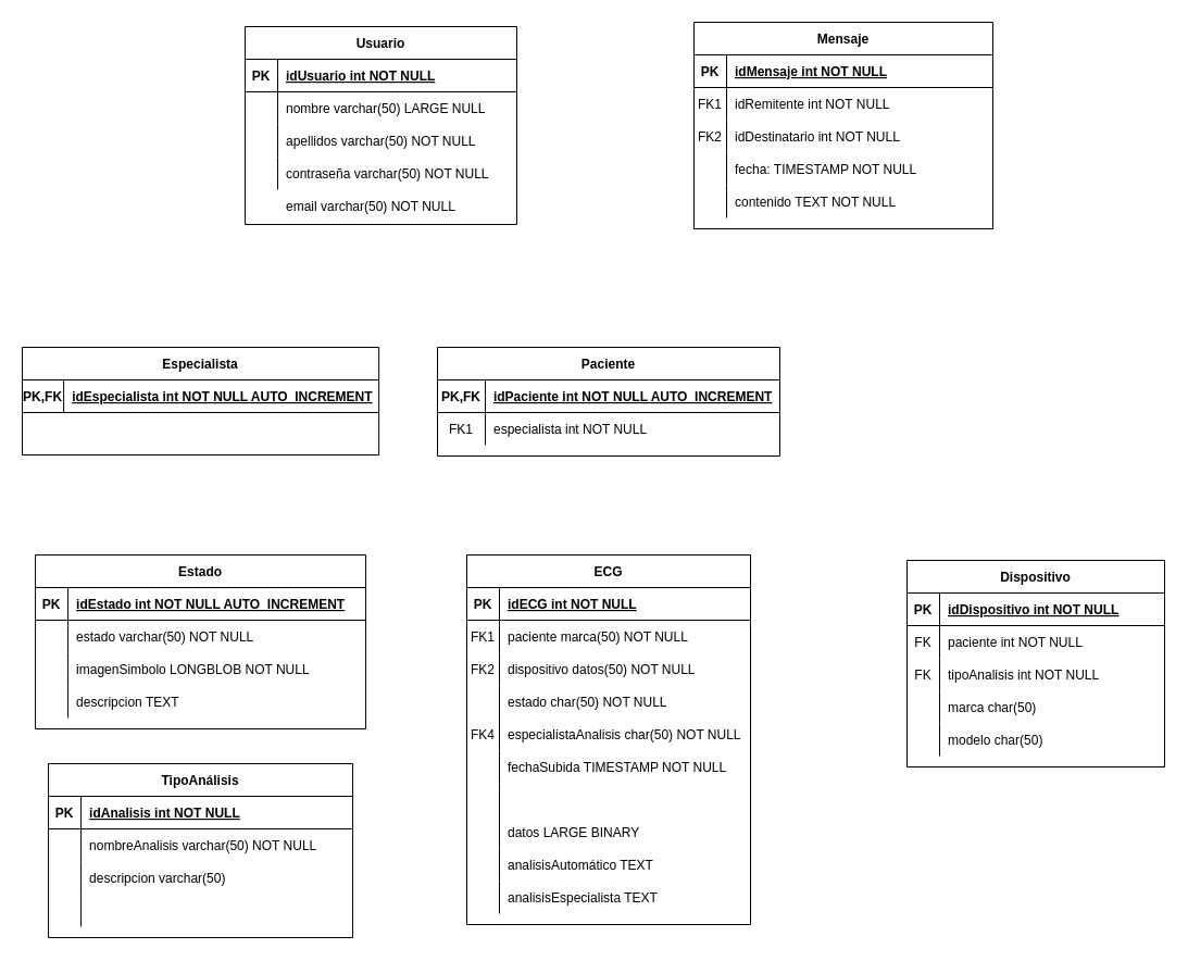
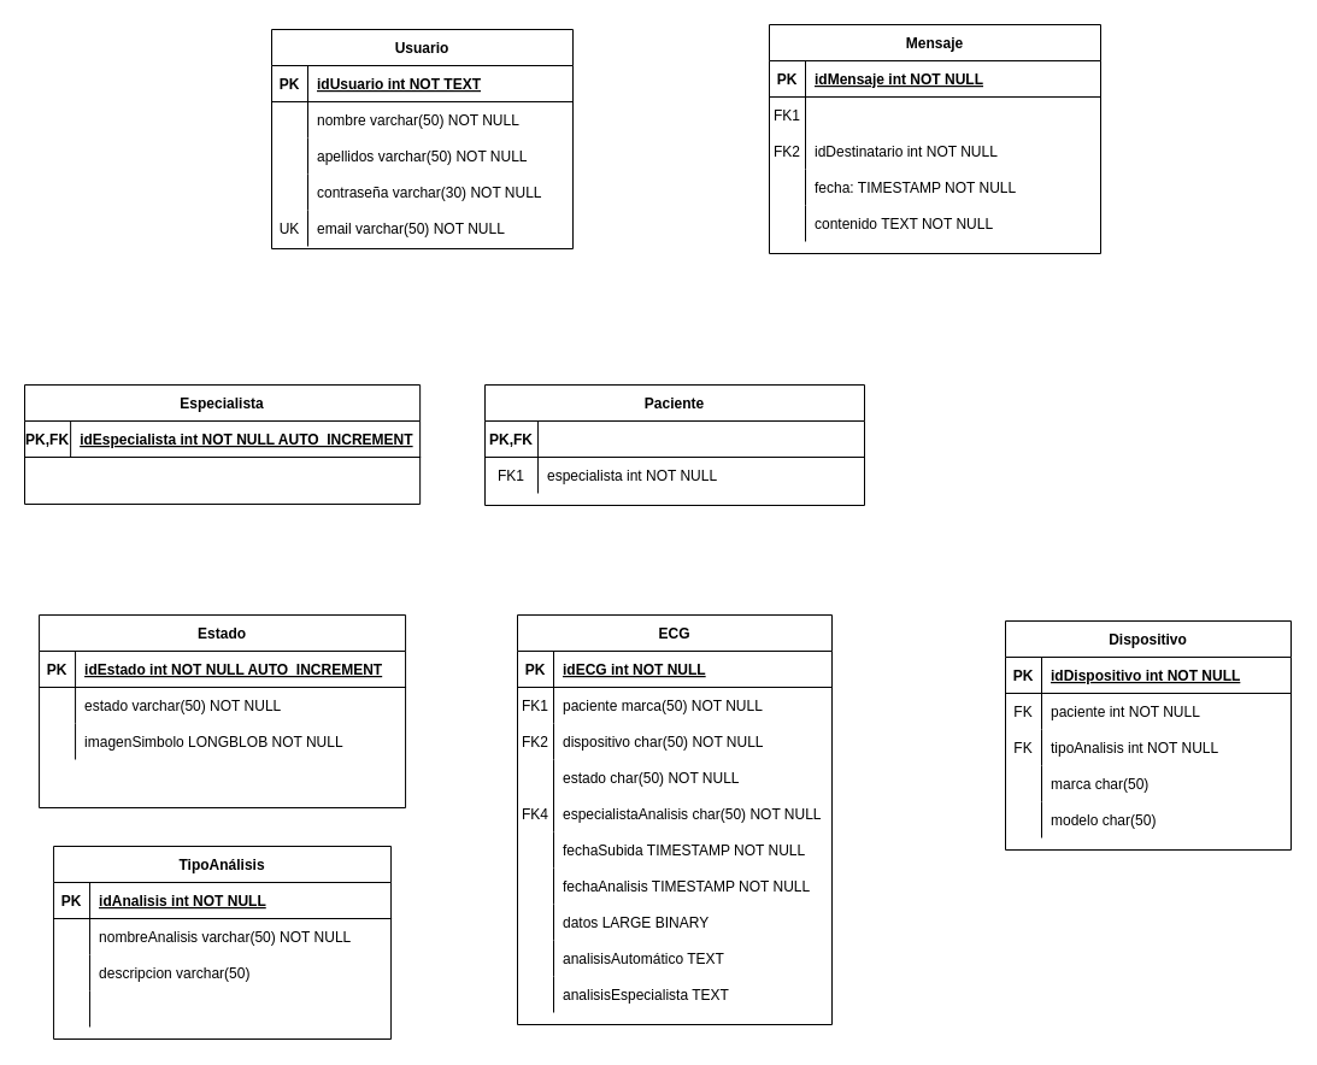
- <mxCell id="100" value="idUsuario int NOT NULL" style="shape=partialRectangle;overflow=hidden;connectable=0;fillColor=none;top=0;left=0;bottom=0;right=0;align=left;spacingLeft=6;fontStyle=5;" parent="98" vertex="1"><mxGeometry x="30" width="220" height="30" as="geometry" /></mxCell>
+ <mxCell id="100" value="idUsuario int NOT TEXT" style="shape=partialRectangle;overflow=hidden;connectable=0;fillColor=none;top=0;left=0;bottom=0;right=0;align=left;spacingLeft=6;fontStyle=5;" parent="98" vertex="1"><mxGeometry x="30" width="220" height="30" as="geometry" /></mxCell>
- <mxCell id="61" value="idRemitente int NOT NULL" style="shape=partialRectangle;connectable=0;fillColor=none;top=0;left=0;bottom=0;right=0;align=left;spacingLeft=6;overflow=hidden;" parent="59" vertex="1"><mxGeometry x="30" width="245" height="30" as="geometry" /></mxCell>
- <mxCell id="103" value="nombre varchar(50) LARGE NULL" style="shape=partialRectangle;overflow=hidden;connectable=0;fillColor=none;top=0;left=0;bottom=0;right=0;align=left;spacingLeft=6;" parent="101" vertex="1"><mxGeometry x="30" width="220" height="30" as="geometry" /></mxCell>
+ <mxCell id="103" value="nombre varchar(50) NOT NULL" style="shape=partialRectangle;overflow=hidden;connectable=0;fillColor=none;top=0;left=0;bottom=0;right=0;align=left;spacingLeft=6;" parent="101" vertex="1"><mxGeometry x="30" width="220" height="30" as="geometry" /></mxCell>
- <mxCell id="109" value="contraseña varchar(50) NOT NULL" style="shape=partialRectangle;overflow=hidden;connectable=0;fillColor=none;top=0;left=0;bottom=0;right=0;align=left;spacingLeft=6;" parent="107" vertex="1"><mxGeometry x="30" width="220" height="30" as="geometry" /></mxCell>
+ <mxCell id="109" value="contraseña varchar(30) NOT NULL" style="shape=partialRectangle;overflow=hidden;connectable=0;fillColor=none;top=0;left=0;bottom=0;right=0;align=left;spacingLeft=6;" parent="107" vertex="1"><mxGeometry x="30" width="220" height="30" as="geometry" /></mxCell>
+ <mxCell id="111" value="UK" style="shape=partialRectangle;overflow=hidden;connectable=0;fillColor=none;top=0;left=0;bottom=0;right=0;" parent="110" vertex="1"><mxGeometry width="30" height="30" as="geometry" /></mxCell>
- <mxCell id="5" value="idPaciente int NOT NULL AUTO_INCREMENT" style="shape=partialRectangle;overflow=hidden;connectable=0;fillColor=none;top=0;left=0;bottom=0;right=0;align=left;spacingLeft=6;fontStyle=5;" parent="3" vertex="1"><mxGeometry x="43.958" width="271.042" height="30" as="geometry" /></mxCell>
- <mxCell id="18" value="dispositivo datos(50) NOT NULL" style="shape=partialRectangle;overflow=hidden;connectable=0;fillColor=none;top=0;left=0;bottom=0;right=0;align=left;spacingLeft=6;" parent="16" vertex="1"><mxGeometry x="30" width="231" height="30" as="geometry" /></mxCell>
+ <mxCell id="18" value="dispositivo char(50) NOT NULL" style="shape=partialRectangle;overflow=hidden;connectable=0;fillColor=none;top=0;left=0;bottom=0;right=0;align=left;spacingLeft=6;" parent="16" vertex="1"><mxGeometry x="30" width="231" height="30" as="geometry" /></mxCell>
- <mxCell id="96" value="descripcion TEXT" style="shape=partialRectangle;connectable=0;fillColor=none;top=0;left=0;bottom=0;right=0;align=left;spacingLeft=6;overflow=hidden;" parent="94" vertex="1"><mxGeometry x="30" width="274" height="30" as="geometry" /></mxCell>
+ <mxCell id="29" value="fechaAnalisis TIMESTAMP NOT NULL" style="shape=partialRectangle;overflow=hidden;connectable=0;fillColor=none;top=0;left=0;bottom=0;right=0;align=left;spacingLeft=6;" parent="27" vertex="1"><mxGeometry x="30" width="231" height="30" as="geometry" /></mxCell>
